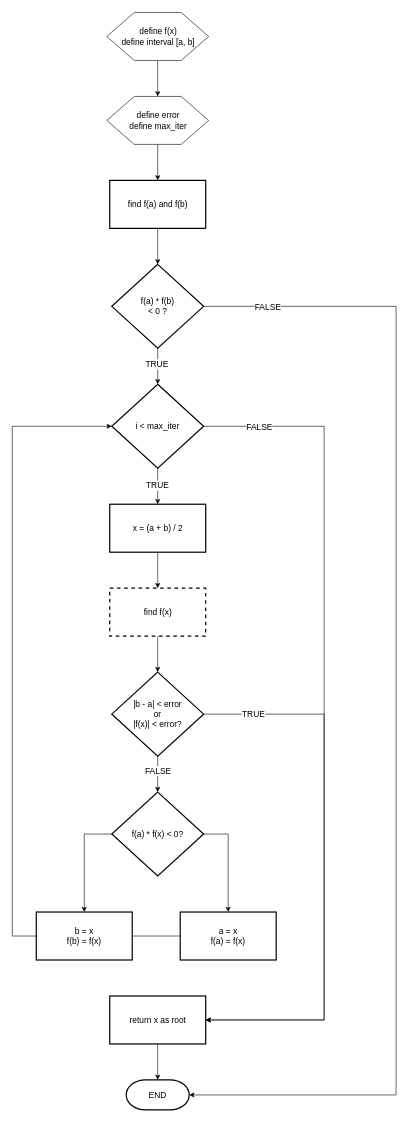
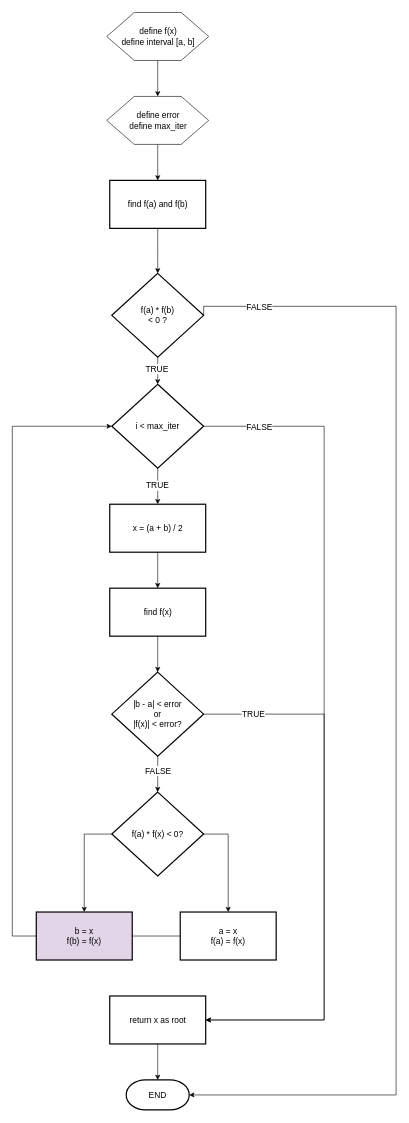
- <mxCell id="10" value="f(a) * f(b)&lt;div&gt;&amp;lt; 0 ?&lt;/div&gt;" style="strokeWidth=2;html=1;shape=mxgraph.flowchart.decision;whiteSpace=wrap;fontSize=14;" vertex="1" parent="1"><mxGeometry x="185.93" y="440" width="153.13" height="140" as="geometry" /></mxCell>
+ <mxCell id="10" value="f(a) * f(b)&lt;div&gt;&amp;lt; 0 ?&lt;/div&gt;" style="strokeWidth=2;html=1;shape=mxgraph.flowchart.decision;whiteSpace=wrap;fontSize=14;" vertex="1" parent="1"><mxGeometry x="185.93" y="455" width="153.13" height="140" as="geometry" /></mxCell>
- <mxCell id="14" value="find f(x)" style="rounded=1;whiteSpace=wrap;html=1;absoluteArcSize=1;arcSize=0;strokeWidth=2;fontSize=14;dashed=1;" vertex="1" parent="1"><mxGeometry x="182.5" y="980" width="160" height="80" as="geometry" /></mxCell>
+ <mxCell id="14" value="find f(x)" style="rounded=1;whiteSpace=wrap;html=1;absoluteArcSize=1;arcSize=0;strokeWidth=2;fontSize=14;" vertex="1" parent="1"><mxGeometry x="182.5" y="980" width="160" height="80" as="geometry" /></mxCell>
- <mxCell id="29" value="b = x&lt;div&gt;f(b) = f(x)&lt;/div&gt;" style="rounded=1;whiteSpace=wrap;html=1;absoluteArcSize=1;arcSize=0;strokeWidth=2;fontSize=14;" vertex="1" parent="1"><mxGeometry x="60" y="1520" width="160" height="80" as="geometry" /></mxCell>
+ <mxCell id="29" value="b = x&lt;div&gt;f(b) = f(x)&lt;/div&gt;" style="rounded=1;whiteSpace=wrap;html=1;absoluteArcSize=1;arcSize=0;strokeWidth=2;fontSize=14;fillColor=#e1d5e7;" vertex="1" parent="1"><mxGeometry x="60" y="1520" width="160" height="80" as="geometry" /></mxCell>
